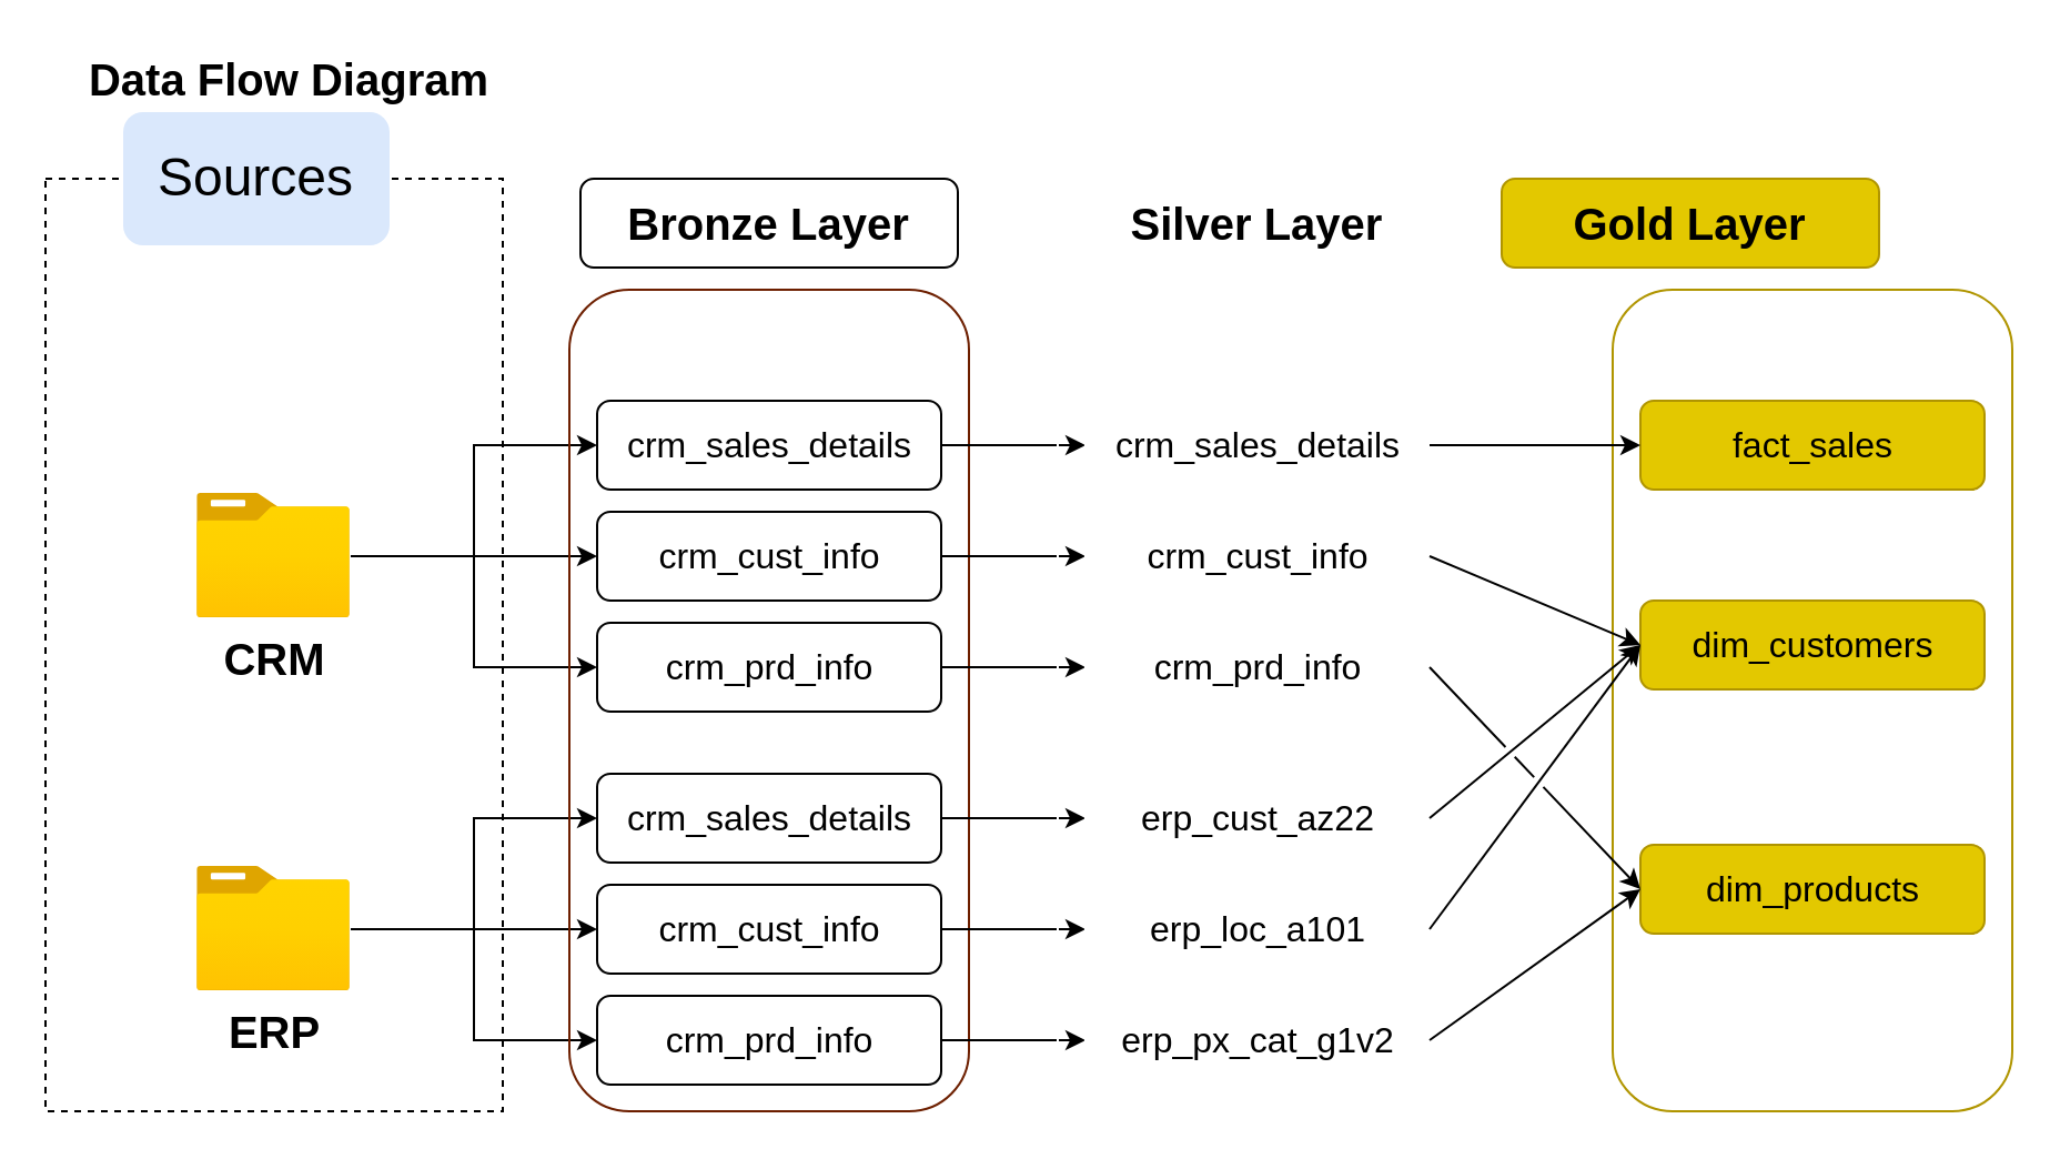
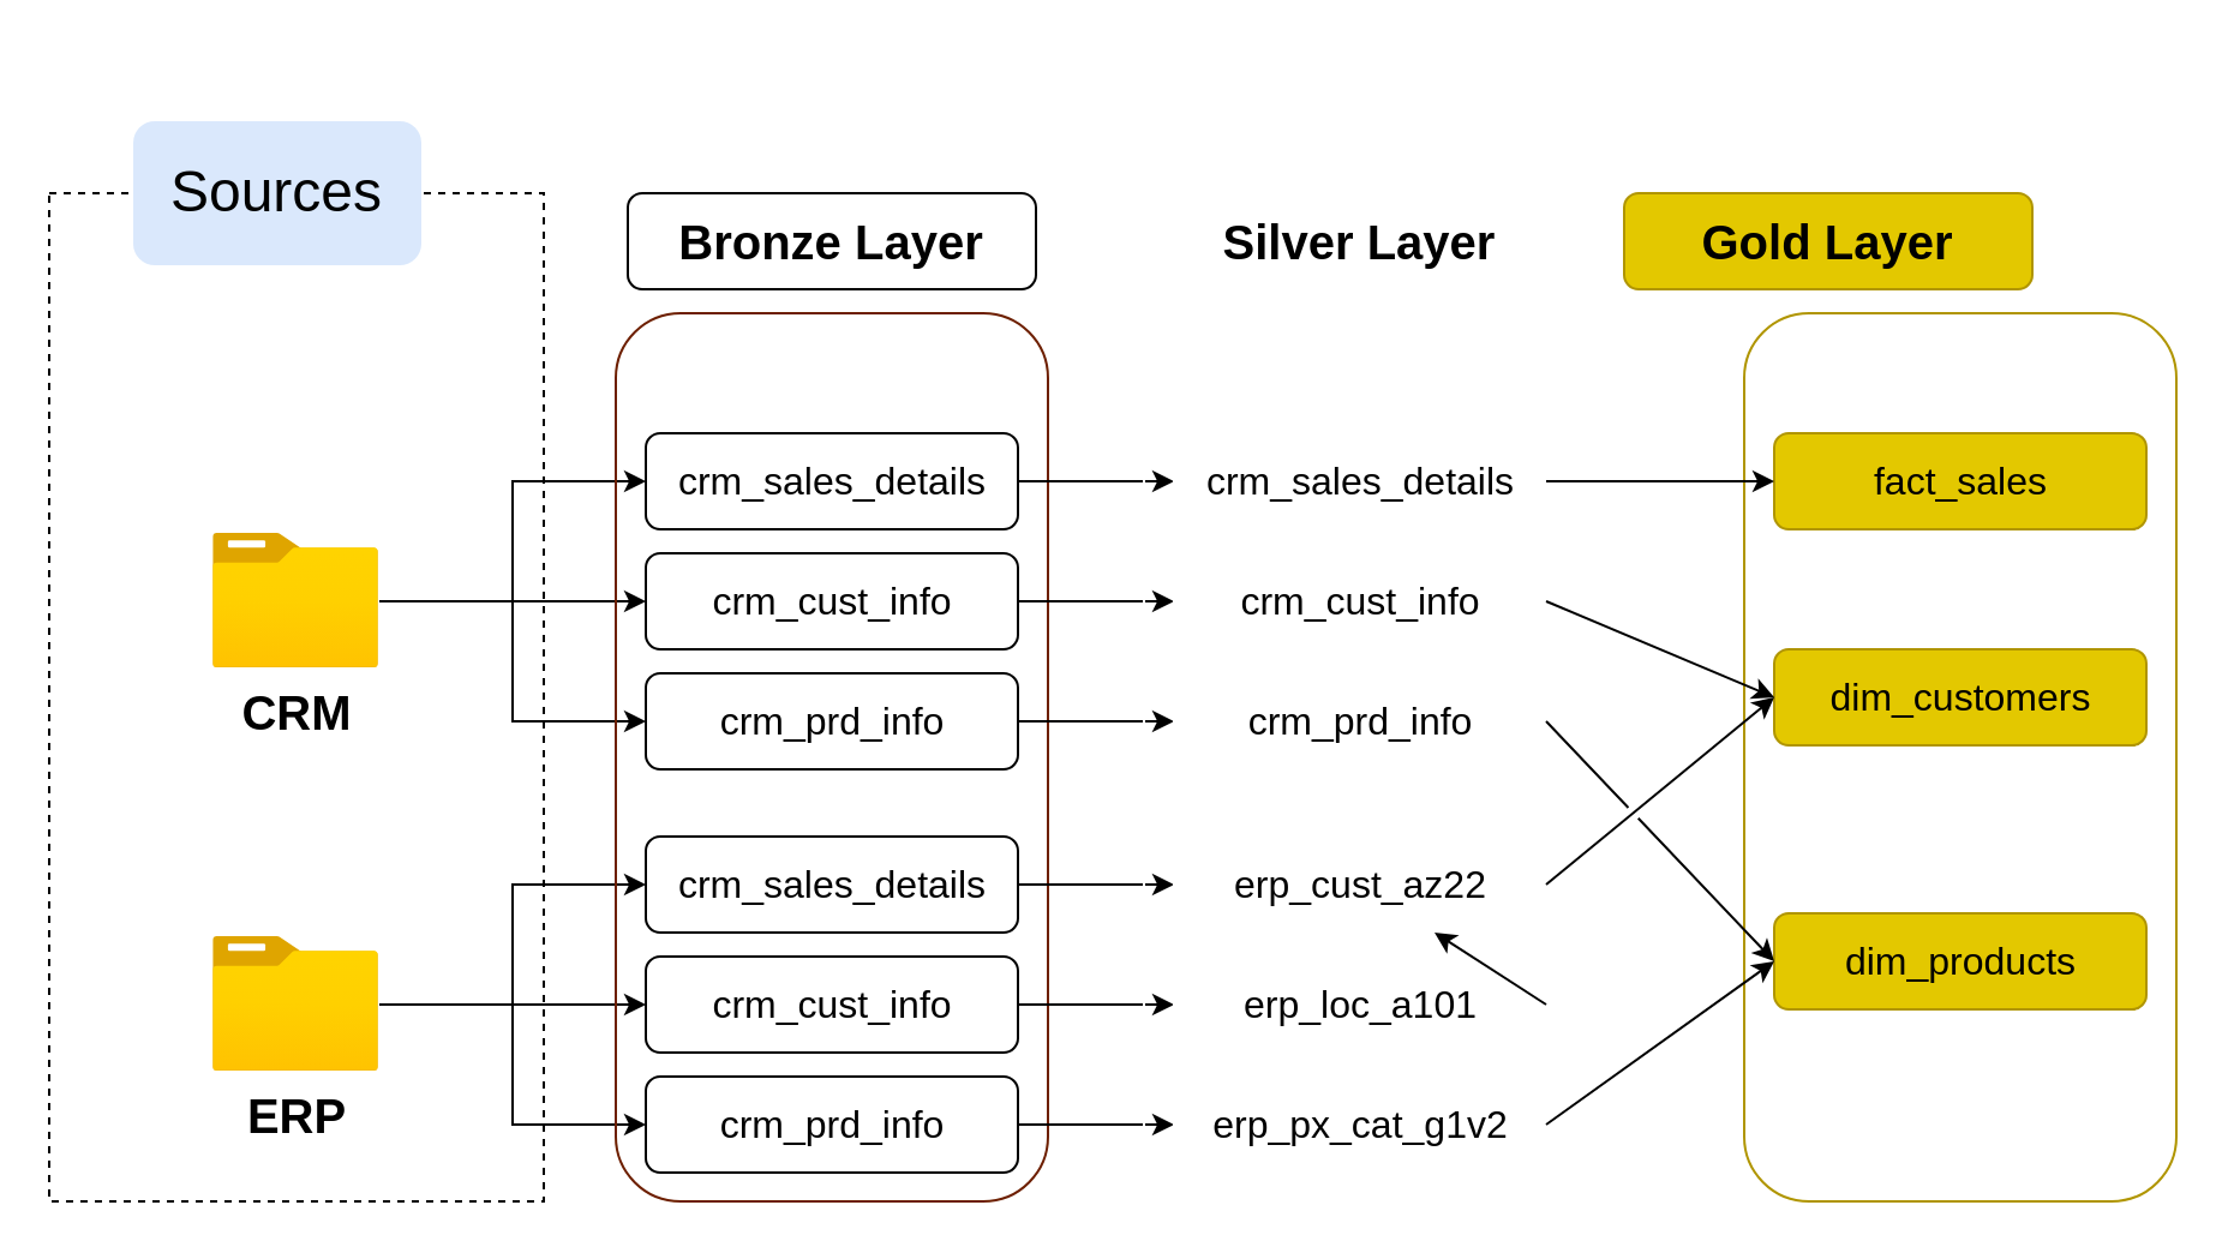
- <mxCell id="2" value="&lt;font style=&quot;font-size: 20px;&quot;&gt;&lt;b style=&quot;&quot;&gt;Data Flow Diagram&lt;/b&gt;&lt;/font&gt;" style="text;html=1;align=center;verticalAlign=middle;whiteSpace=wrap;rounded=0;" parent="1" vertex="1"><mxGeometry x="20" y="20" width="220" height="30" as="geometry" /></mxCell>
- <mxCell id="43" value="" style="endArrow=classic;html=1;rounded=0;entryX=0;entryY=0.5;entryDx=0;entryDy=0;exitX=1;exitY=0.5;exitDx=0;exitDy=0;jumpStyle=gap;" edge="1" parent="1" source="33" target="38"><mxGeometry width="50" height="50" relative="1" as="geometry"><mxPoint x="686" y="393" as="sourcePoint" /><mxPoint x="781" y="340" as="targetPoint" /></mxGeometry></mxCell>
+ <mxCell id="43" value="" style="endArrow=classic;html=1;rounded=0;exitX=1;exitY=0.5;exitDx=0;exitDy=0;jumpStyle=gap;" edge="1" parent="1" source="33" target="32"><mxGeometry width="50" height="50" relative="1" as="geometry"><mxPoint x="686" y="393" as="sourcePoint" /><mxPoint x="781" y="340" as="targetPoint" /></mxGeometry></mxCell>
